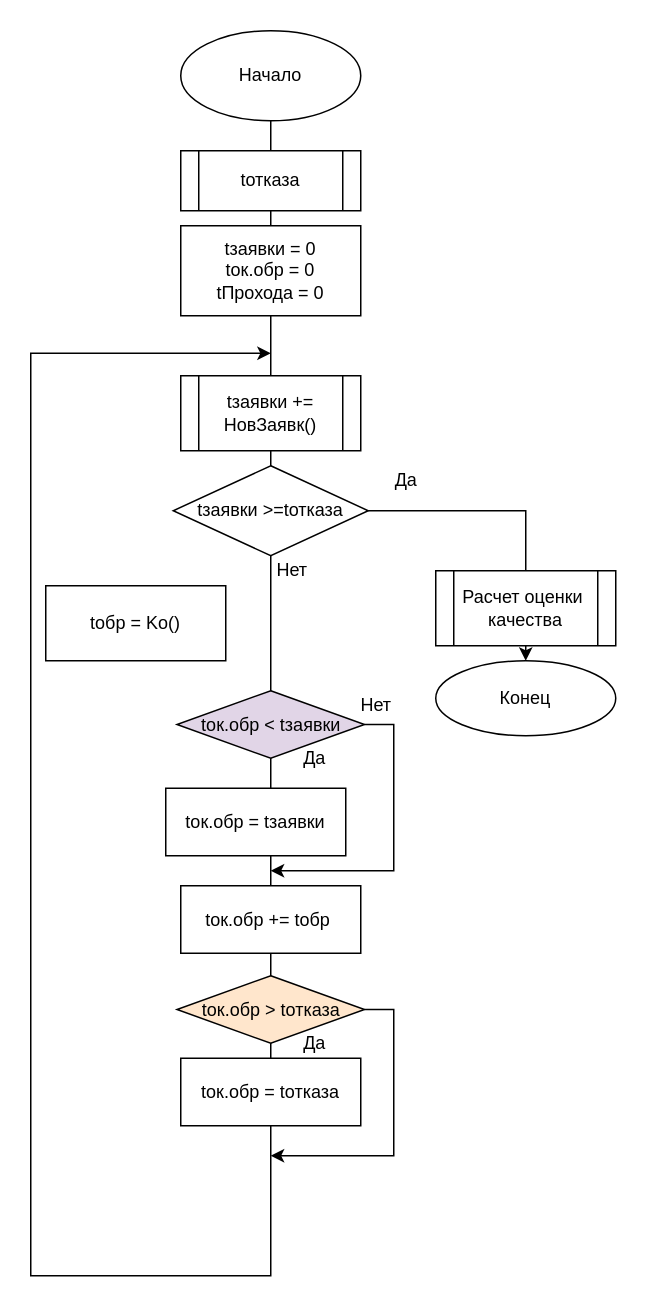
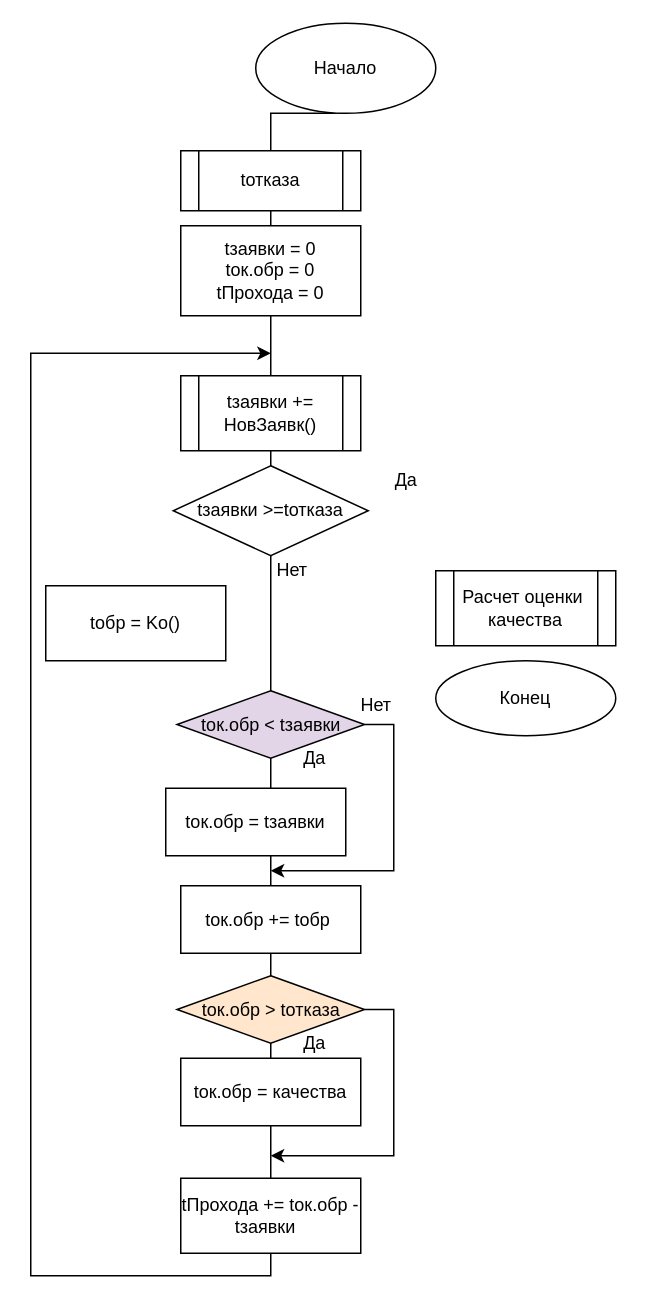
- <mxCell id="4" value="Начало" style="ellipse;whiteSpace=wrap;html=1;" vertex="1" parent="1"><mxGeometry x="120" y="20" width="120" height="60" as="geometry" /></mxCell>
+ <mxCell id="4" value="Начало" style="ellipse;whiteSpace=wrap;html=1;" vertex="1" parent="1"><mxGeometry x="170" y="15" width="120" height="60" as="geometry" /></mxCell>
- <mxCell id="2" style="edgeStyle=orthogonalEdgeStyle;rounded=0;orthogonalLoop=1;jettySize=auto;html=1;exitX=1;exitY=0.5;exitDx=0;exitDy=0;" edge="1" parent="1" source="10" target="7"><mxGeometry relative="1" as="geometry" /></mxCell>
- <mxCell id="22" value="&lt;span&gt;tок.обр =&amp;nbsp;&lt;/span&gt;tотказа" style="rounded=0;whiteSpace=wrap;html=1;" vertex="1" parent="1"><mxGeometry x="120" y="705" width="120" height="45" as="geometry" /></mxCell>
+ <mxCell id="22" value="&lt;span&gt;tок.обр =&amp;nbsp;&lt;/span&gt;качества" style="rounded=0;whiteSpace=wrap;html=1;" vertex="1" parent="1"><mxGeometry x="120" y="705" width="120" height="45" as="geometry" /></mxCell>
+ <mxCell id="24" value="&lt;span&gt;tПрохода +=&amp;nbsp;&lt;/span&gt;tок.обр - tзаявки&amp;nbsp;&lt;span&gt;&amp;nbsp;&lt;/span&gt;" style="rounded=0;whiteSpace=wrap;html=1;" vertex="1" parent="1"><mxGeometry x="120" y="785" width="120" height="50" as="geometry" /></mxCell>
